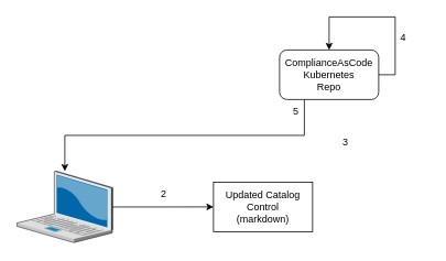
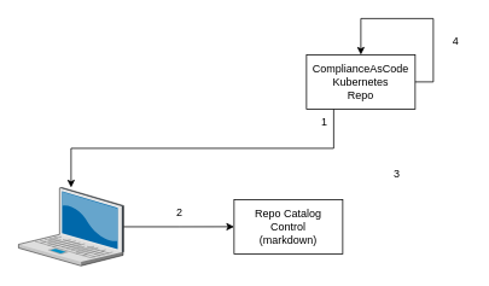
- <mxCell id="11" value="4" style="text;html=1;strokeColor=none;fillColor=none;align=center;verticalAlign=middle;whiteSpace=wrap;rounded=0;" parent="1" vertex="1"><mxGeometry x="458" y="30" width="60" height="30" as="geometry" /></mxCell>
+ <mxCell id="11" value="4" style="text;html=1;strokeColor=none;fillColor=none;align=center;verticalAlign=middle;whiteSpace=wrap;rounded=0;" parent="1" vertex="1"><mxGeometry x="473" y="30" width="60" height="30" as="geometry" /></mxCell>
- <mxCell id="3" value="ComplianceAsCode&lt;br&gt;Kubernetes&lt;br&gt;Repo" style="whiteSpace=wrap;html=1;rounded=1;" parent="1" vertex="1"><mxGeometry x="338" y="60" width="120" height="60" as="geometry" /></mxCell>
+ <mxCell id="3" value="ComplianceAsCode&lt;br&gt;Kubernetes&lt;br&gt;Repo" style="rounded=0;whiteSpace=wrap;html=1;" parent="1" vertex="1"><mxGeometry x="338" y="60" width="120" height="60" as="geometry" /></mxCell>
- <mxCell id="5" value="5" style="text;html=1;strokeColor=none;fillColor=none;align=center;verticalAlign=middle;whiteSpace=wrap;rounded=0;" parent="1" vertex="1"><mxGeometry x="328" y="120" width="60" height="30" as="geometry" /></mxCell>
+ <mxCell id="5" value="1" style="text;html=1;strokeColor=none;fillColor=none;align=center;verticalAlign=middle;whiteSpace=wrap;rounded=0;" parent="1" vertex="1"><mxGeometry x="328" y="120" width="60" height="30" as="geometry" /></mxCell>
- <mxCell id="9" value="3" style="text;html=1;strokeColor=none;fillColor=none;align=center;verticalAlign=middle;whiteSpace=wrap;rounded=0;" parent="1" vertex="1"><mxGeometry x="388" y="156.75" width="60" height="30" as="geometry" /></mxCell>
+ <mxCell id="9" value="3" style="text;html=1;strokeColor=none;fillColor=none;align=center;verticalAlign=middle;whiteSpace=wrap;rounded=0;" parent="1" vertex="1"><mxGeometry x="408" y="176.75" width="60" height="30" as="geometry" /></mxCell>
- <mxCell id="7" value="Updated Catalog&lt;br&gt;Control&lt;br&gt;(markdown)" style="rounded=0;whiteSpace=wrap;html=1;" parent="1" vertex="1"><mxGeometry x="258" y="220" width="120" height="60" as="geometry" /></mxCell>
+ <mxCell id="7" value="Repo Catalog&lt;br&gt;Control&lt;br&gt;(markdown)" style="rounded=0;whiteSpace=wrap;html=1;" parent="1" vertex="1"><mxGeometry x="258" y="220" width="120" height="60" as="geometry" /></mxCell>
